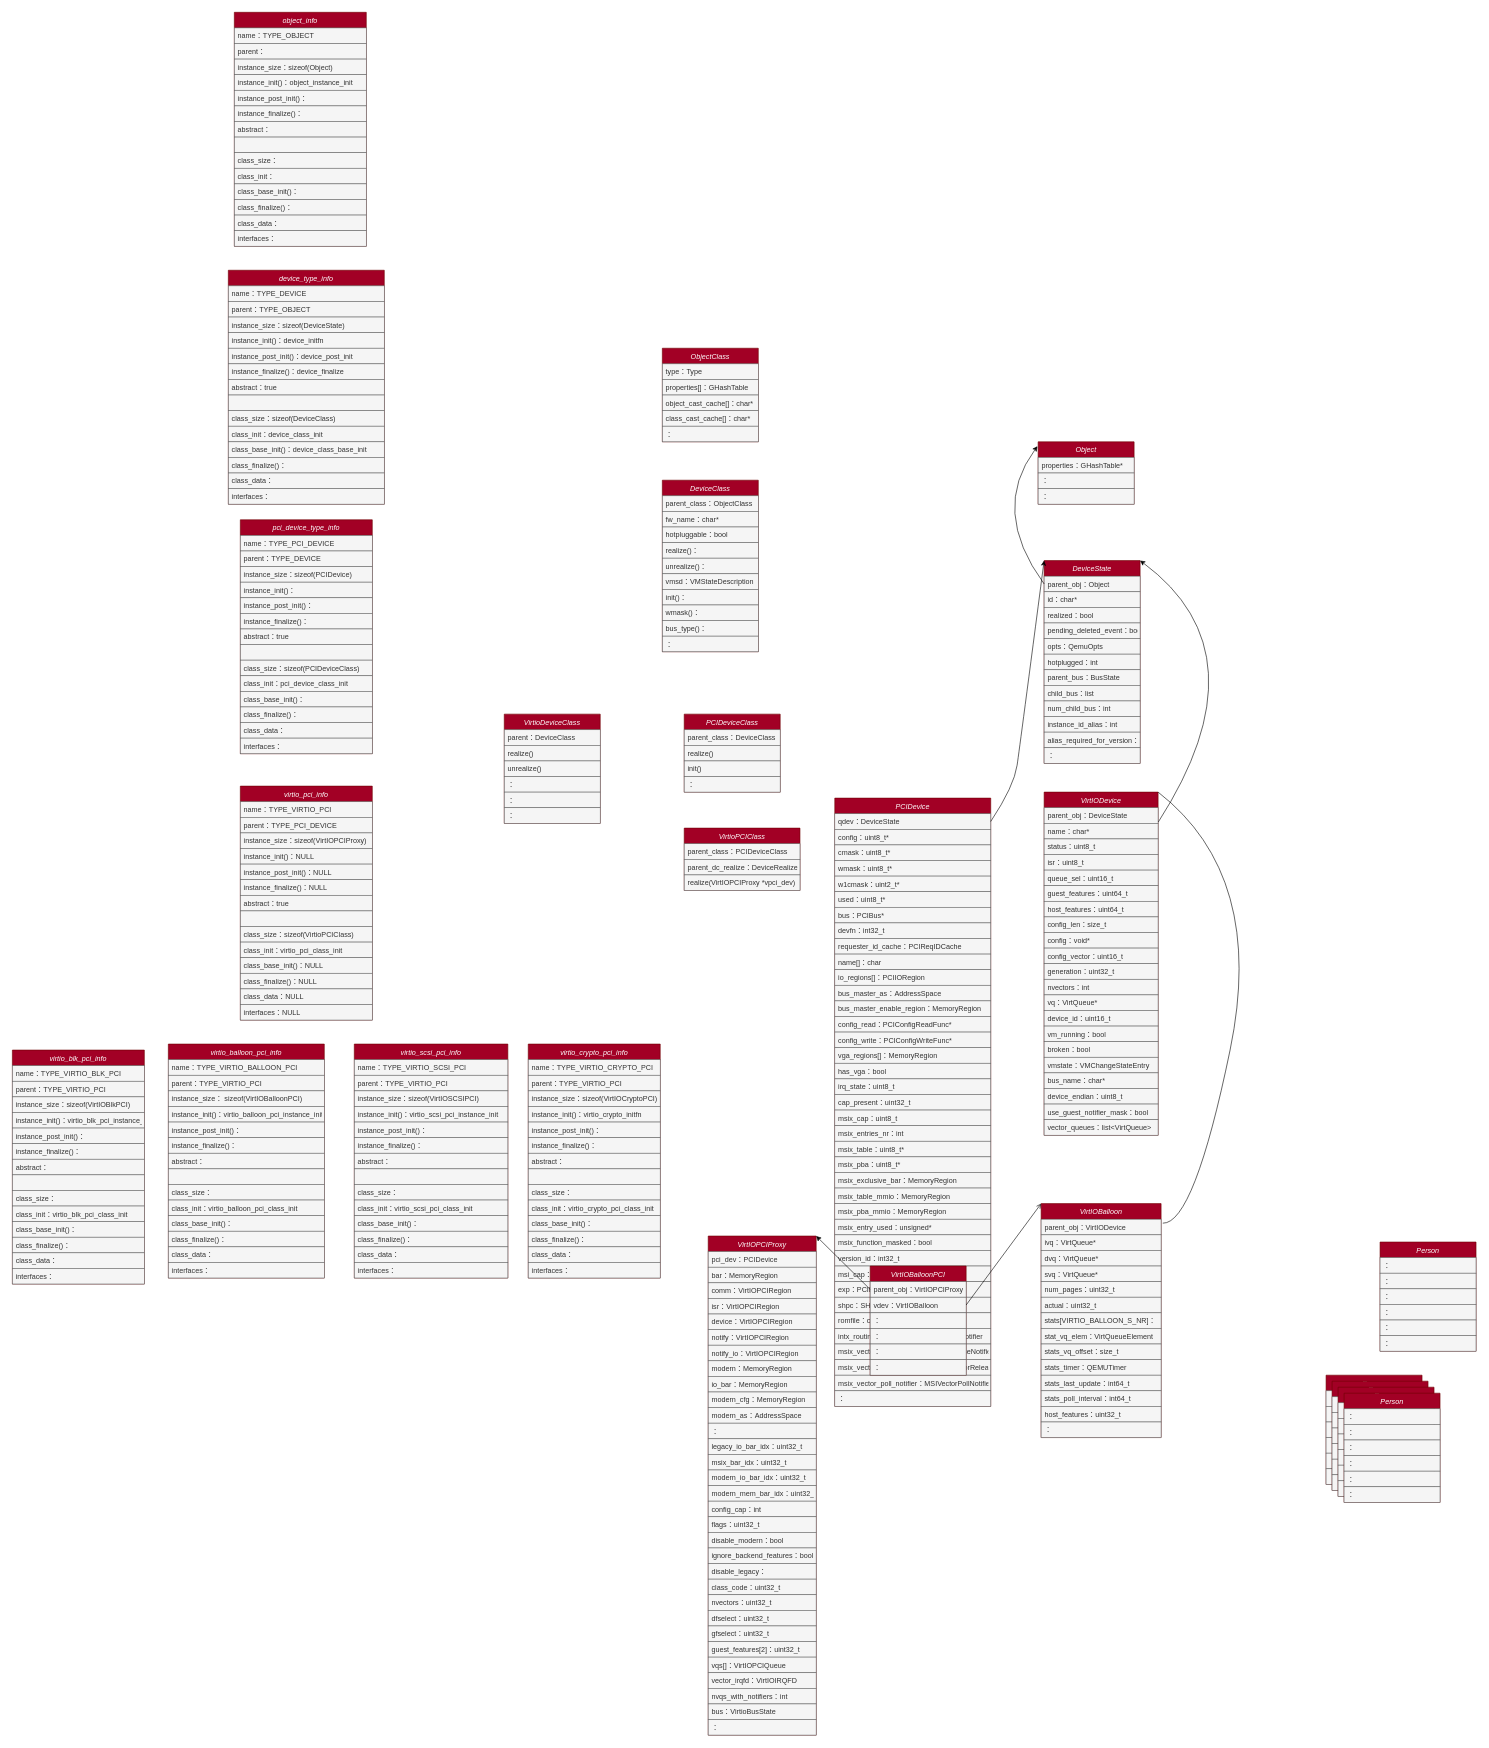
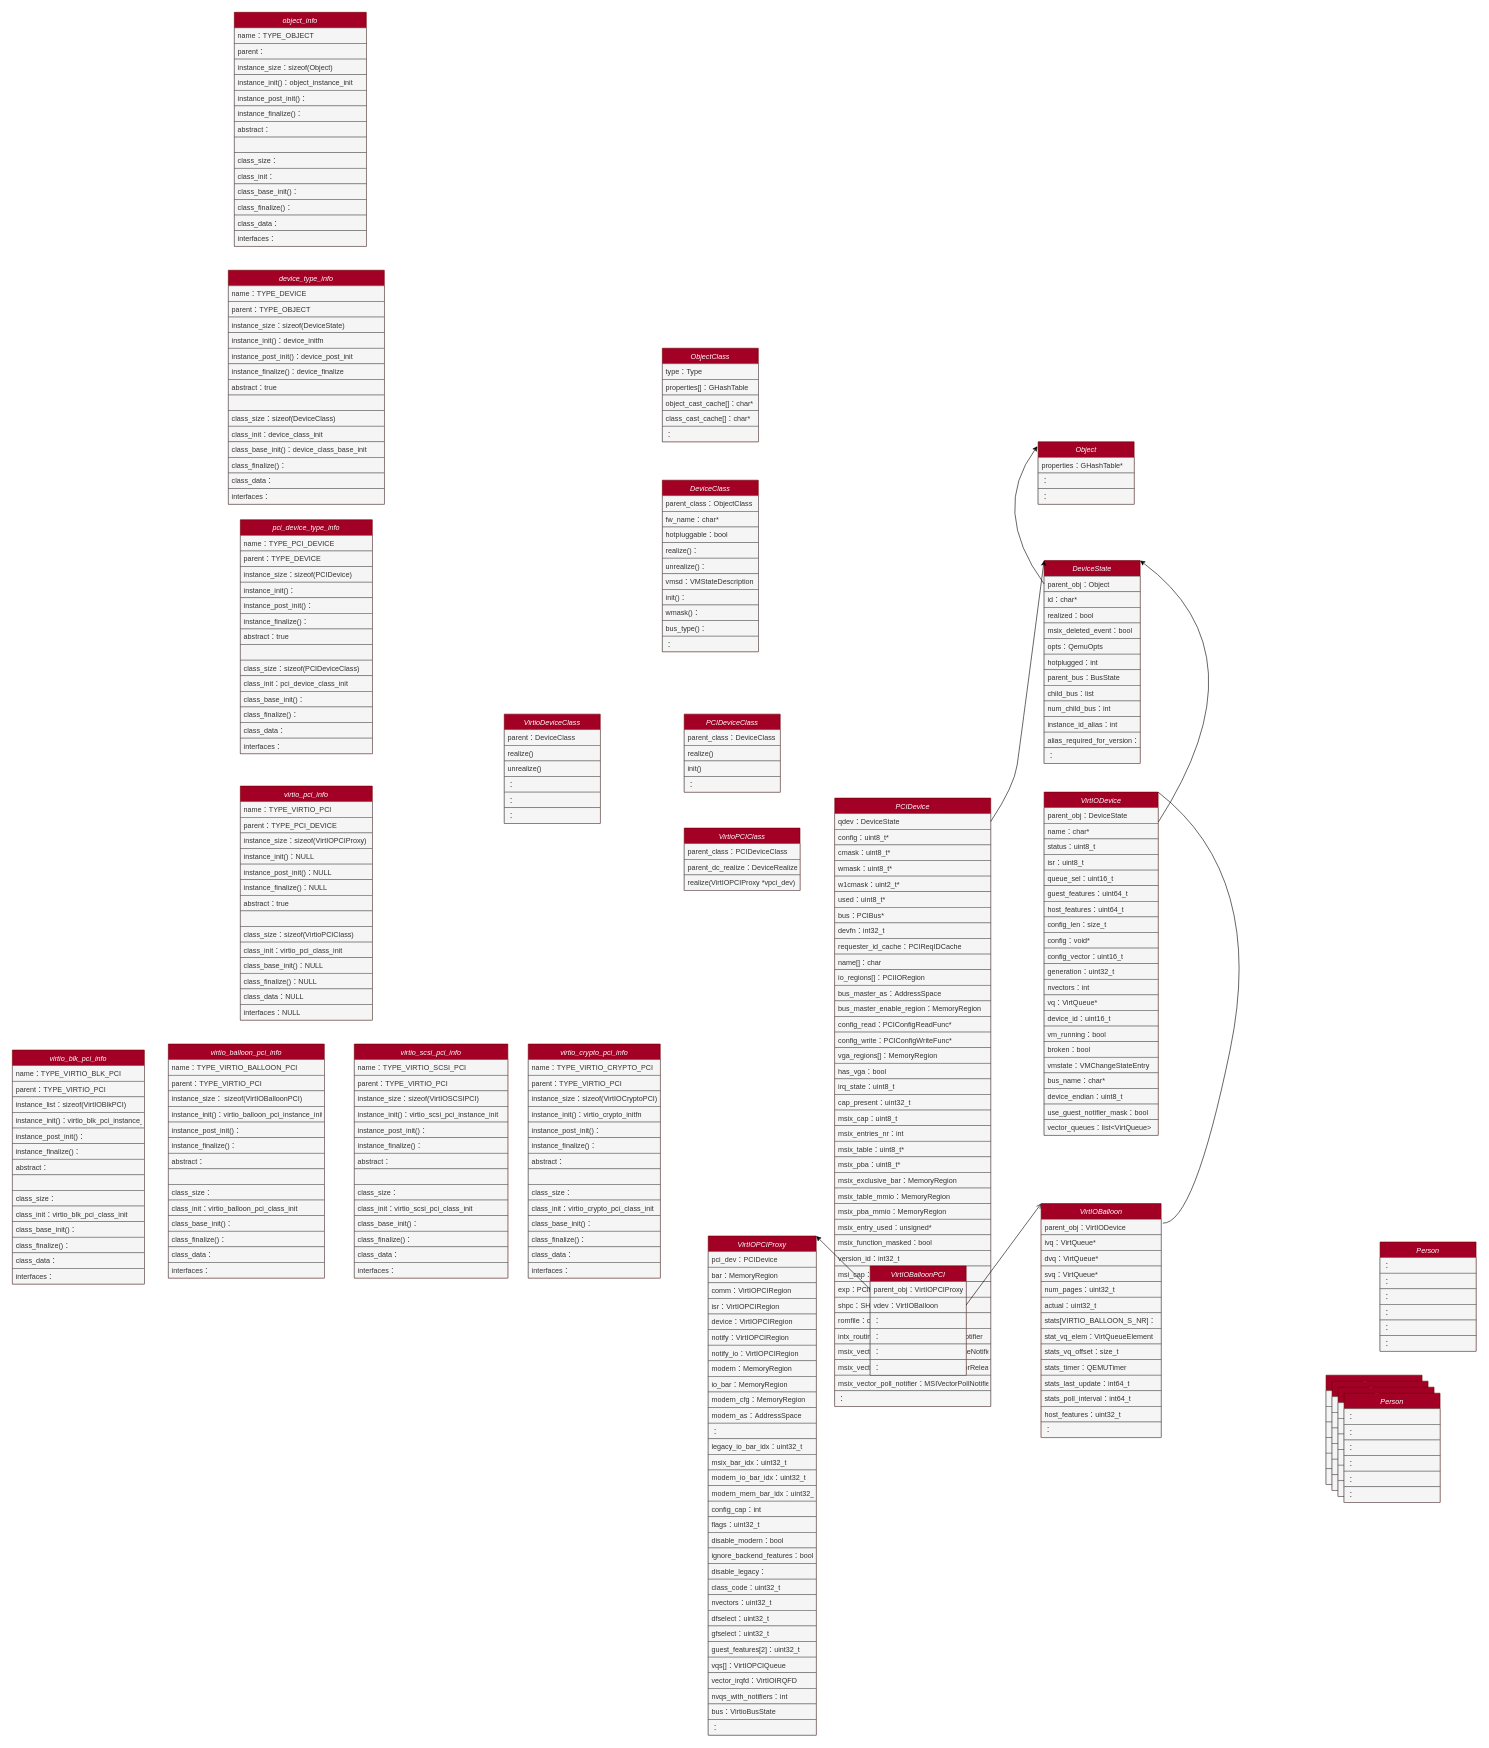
- <mxCell id="184" value="pending_deleted_event：bool" style="text;align=left;verticalAlign=top;spacingLeft=4;spacingRight=4;overflow=hidden;rotatable=0;points=[[0,0.5],[1,0.5]];portConstraint=eastwest;rounded=0;shadow=0;html=0;fillColor=#f5f5f5;strokeColor=#666666;fontColor=#333333;" vertex="1" parent="180"><mxGeometry y="104" width="160" height="26" as="geometry" /></mxCell>
+ <mxCell id="184" value="msix_deleted_event：bool" style="text;align=left;verticalAlign=top;spacingLeft=4;spacingRight=4;overflow=hidden;rotatable=0;points=[[0,0.5],[1,0.5]];portConstraint=eastwest;rounded=0;shadow=0;html=0;fillColor=#f5f5f5;strokeColor=#666666;fontColor=#333333;" vertex="1" parent="180"><mxGeometry y="104" width="160" height="26" as="geometry" /></mxCell>
- <mxCell id="102" value="instance_size：sizeof(VirtIOBlkPCI)" style="text;align=left;verticalAlign=top;spacingLeft=4;spacingRight=4;overflow=hidden;rotatable=0;points=[[0,0.5],[1,0.5]];portConstraint=eastwest;rounded=0;shadow=0;html=0;fillColor=#f5f5f5;strokeColor=#666666;fontColor=#333333;" vertex="1" parent="99"><mxGeometry y="78" width="220" height="26" as="geometry" /></mxCell>
+ <mxCell id="102" value="instance_list：sizeof(VirtIOBlkPCI)" style="text;align=left;verticalAlign=top;spacingLeft=4;spacingRight=4;overflow=hidden;rotatable=0;points=[[0,0.5],[1,0.5]];portConstraint=eastwest;rounded=0;shadow=0;html=0;fillColor=#f5f5f5;strokeColor=#666666;fontColor=#333333;" vertex="1" parent="99"><mxGeometry y="78" width="220" height="26" as="geometry" /></mxCell>
